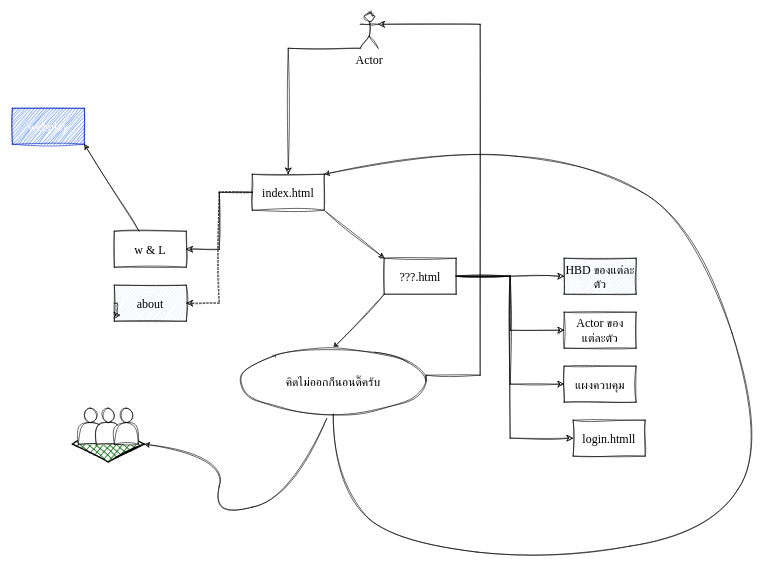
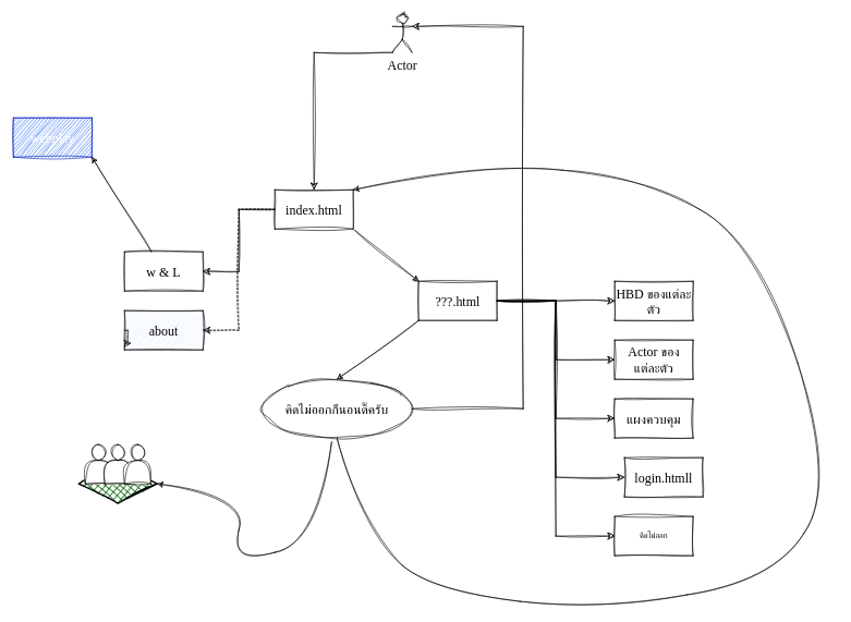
- <mxCell id="8" value="HBD ของแต่ละตัว" style="rounded=0;whiteSpace=wrap;html=1;hachureGap=4;fontFamily=Architects Daughter;fontSource=https%3A%2F%2Ffonts.googleapis.com%2Fcss%3Ffamily%3DArchitects%2BDaughter;fontSize=20;sketch=1;curveFitting=1;jiggle=2;fillColor=#dae8fc;" parent="1" vertex="1"><mxGeometry x="940" y="430" width="120" height="60" as="geometry" /></mxCell>
+ <mxCell id="8" value="HBD ของแต่ละตัว" style="rounded=0;whiteSpace=wrap;html=1;hachureGap=4;fontFamily=Architects Daughter;fontSource=https%3A%2F%2Ffonts.googleapis.com%2Fcss%3Ffamily%3DArchitects%2BDaughter;fontSize=20;sketch=1;curveFitting=1;jiggle=2;" parent="1" vertex="1"><mxGeometry x="940" y="430" width="120" height="60" as="geometry" /></mxCell>
- <mxCell id="7" value="คิดไม่ออกก็นอนดิ๊ครับ" style="ellipse;whiteSpace=wrap;html=1;hachureGap=4;fontFamily=Architects Daughter;fontSource=https%3A%2F%2Ffonts.googleapis.com%2Fcss%3Ffamily%3DArchitects%2BDaughter;fontSize=20;rounded=0;sketch=1;curveFitting=1;jiggle=2;" parent="1" vertex="1"><mxGeometry x="400" y="580" width="310" height="110" as="geometry" /></mxCell>
+ <mxCell id="7" value="คิดไม่ออกก็นอนดิ๊ครับ" style="ellipse;whiteSpace=wrap;html=1;hachureGap=4;fontFamily=Architects Daughter;fontSource=https%3A%2F%2Ffonts.googleapis.com%2Fcss%3Ffamily%3DArchitects%2BDaughter;fontSize=20;rounded=0;sketch=1;curveFitting=1;jiggle=2;" parent="1" vertex="1"><mxGeometry x="400" y="580" width="230" height="90" as="geometry" /></mxCell>
+ <mxCell id="25" value="" style="edgeStyle=elbowEdgeStyle;elbow=horizontal;endArrow=classic;html=1;curved=0;rounded=0;endSize=8;startSize=8;hachureGap=4;fontFamily=Architects Daughter;fontSource=https%3A%2F%2Ffonts.googleapis.com%2Fcss%3Ffamily%3DArchitects%2BDaughter;fontSize=16;entryX=0;entryY=0.5;entryDx=0;entryDy=0;exitX=1;exitY=0.5;exitDx=0;exitDy=0;sketch=1;curveFitting=1;jiggle=2;" parent="1" source="4" target="2" edge="1"><mxGeometry width="50" height="50" relative="1" as="geometry"><mxPoint x="860" y="930" as="sourcePoint" /><mxPoint x="910" y="880" as="targetPoint" /></mxGeometry></mxCell>
+ <mxCell id="2" value="คิดไม่ออก" style="rounded=0;whiteSpace=wrap;html=1;sketch=1;curveFitting=1;jiggle=2;" parent="1" vertex="1"><mxGeometry x="940" y="790" width="120" height="60" as="geometry" /></mxCell>
